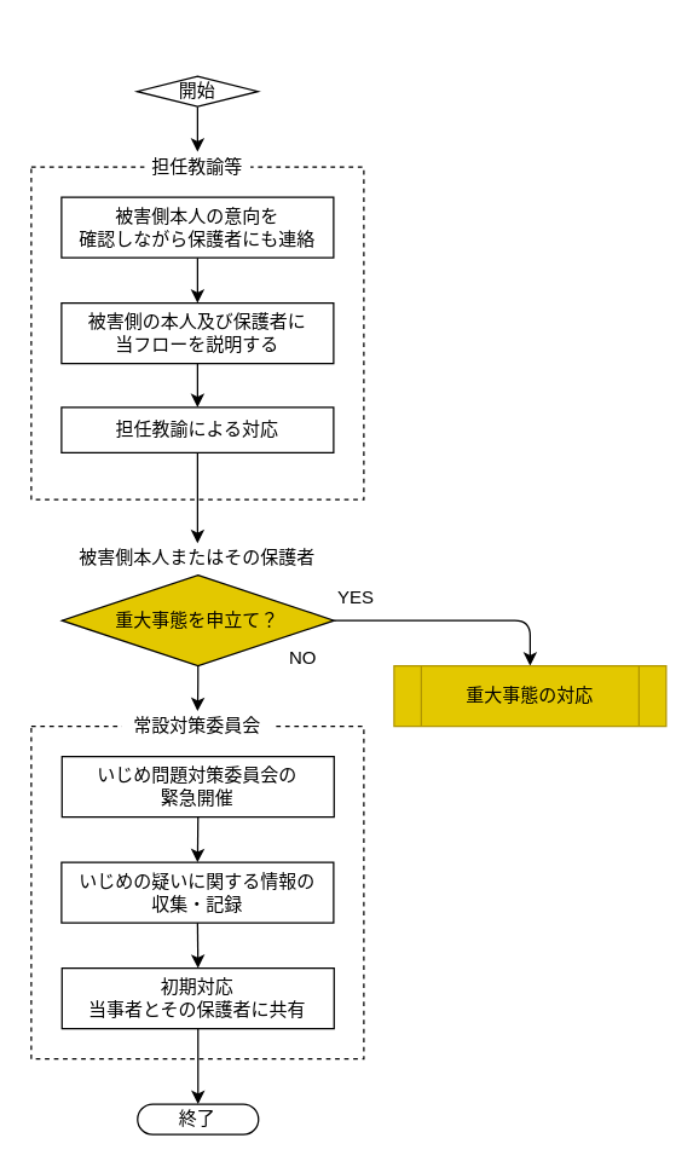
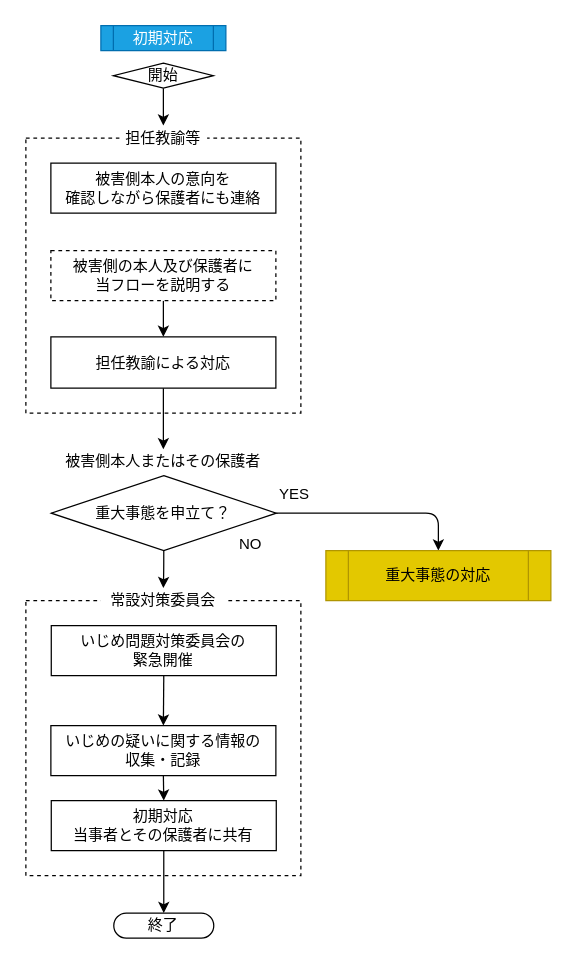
+ <mxCell id="29" value="初期対応" style="shape=process;whiteSpace=wrap;html=1;backgroundOutline=1;fillColor=#1ba1e2;strokeColor=#006EAF;fontColor=#ffffff;" parent="7" vertex="1"><mxGeometry x="80" width="100" height="20" as="geometry" y="20" /></mxCell>
- <mxCell id="10" style="edgeStyle=none;html=1;exitX=0.5;exitY=1;exitDx=0;exitDy=0;entryX=0.5;entryY=0;entryDx=0;entryDy=0;" parent="7" source="11" target="9" edge="1"><mxGeometry relative="1" as="geometry" /></mxCell>
- <mxCell id="9" value="被害側の本人及び保護者に&lt;br&gt;当フローを説明する" style="rounded=0;whiteSpace=wrap;html=1;" parent="7" vertex="1"><mxGeometry x="40" y="200" width="180" height="40" as="geometry" /></mxCell>
+ <mxCell id="9" value="被害側の本人及び保護者に&lt;br&gt;当フローを説明する" style="rounded=0;whiteSpace=wrap;html=1;dashed=1;" parent="7" vertex="1"><mxGeometry x="40" y="200" width="180" height="40" as="geometry" /></mxCell>
- <mxCell id="28" value="担任教諭による対応" style="rounded=0;whiteSpace=wrap;html=1;" parent="7" vertex="1"><mxGeometry x="40" y="269" width="180" height="30" as="geometry" /></mxCell>
+ <mxCell id="28" value="担任教諭による対応" style="rounded=0;whiteSpace=wrap;html=1;" parent="7" vertex="1"><mxGeometry x="40" y="269" width="180" height="41" as="geometry" /></mxCell>
- <mxCell id="22" value="重大事態を申立て？" style="rhombus;whiteSpace=wrap;html=1;spacingTop=0;fillColor=#e3c800;" parent="7" vertex="1"><mxGeometry x="40.32" y="380" width="180" height="60" as="geometry" /></mxCell>
+ <mxCell id="22" value="重大事態を申立て？" style="rhombus;whiteSpace=wrap;html=1;spacingTop=0;" parent="7" vertex="1"><mxGeometry x="40.32" y="380" width="180" height="60" as="geometry" /></mxCell>
- <mxCell id="15" value="いじめの疑いに関する情報の&lt;br&gt;収集・記録" style="rounded=0;whiteSpace=wrap;html=1;" parent="7" vertex="1"><mxGeometry x="40" y="570" width="180" height="40" as="geometry" /></mxCell>
+ <mxCell id="15" value="いじめの疑いに関する情報の&lt;br&gt;収集・記録" style="rounded=0;whiteSpace=wrap;html=1;" parent="7" vertex="1"><mxGeometry x="40" y="580" width="180" height="40" as="geometry" /></mxCell>
